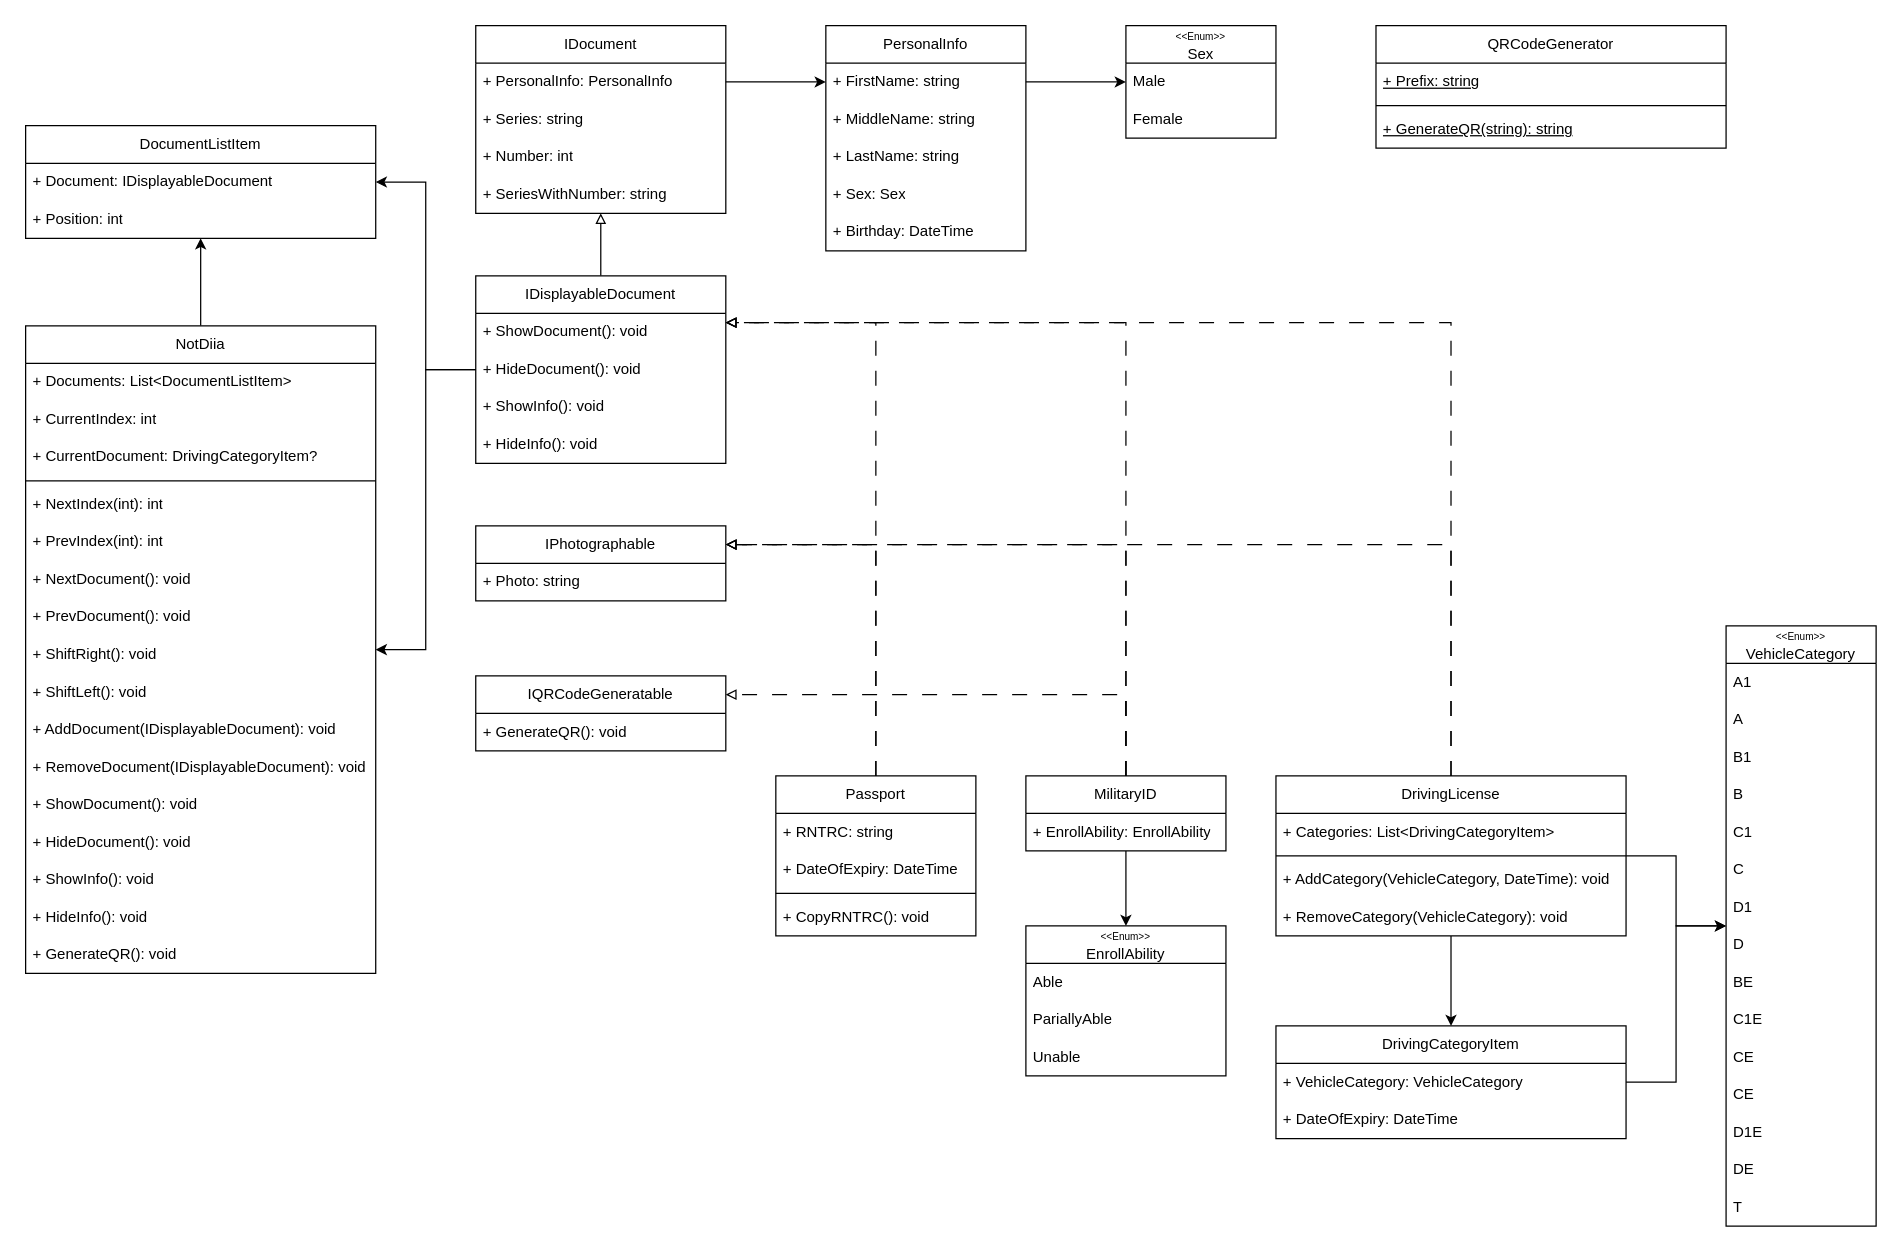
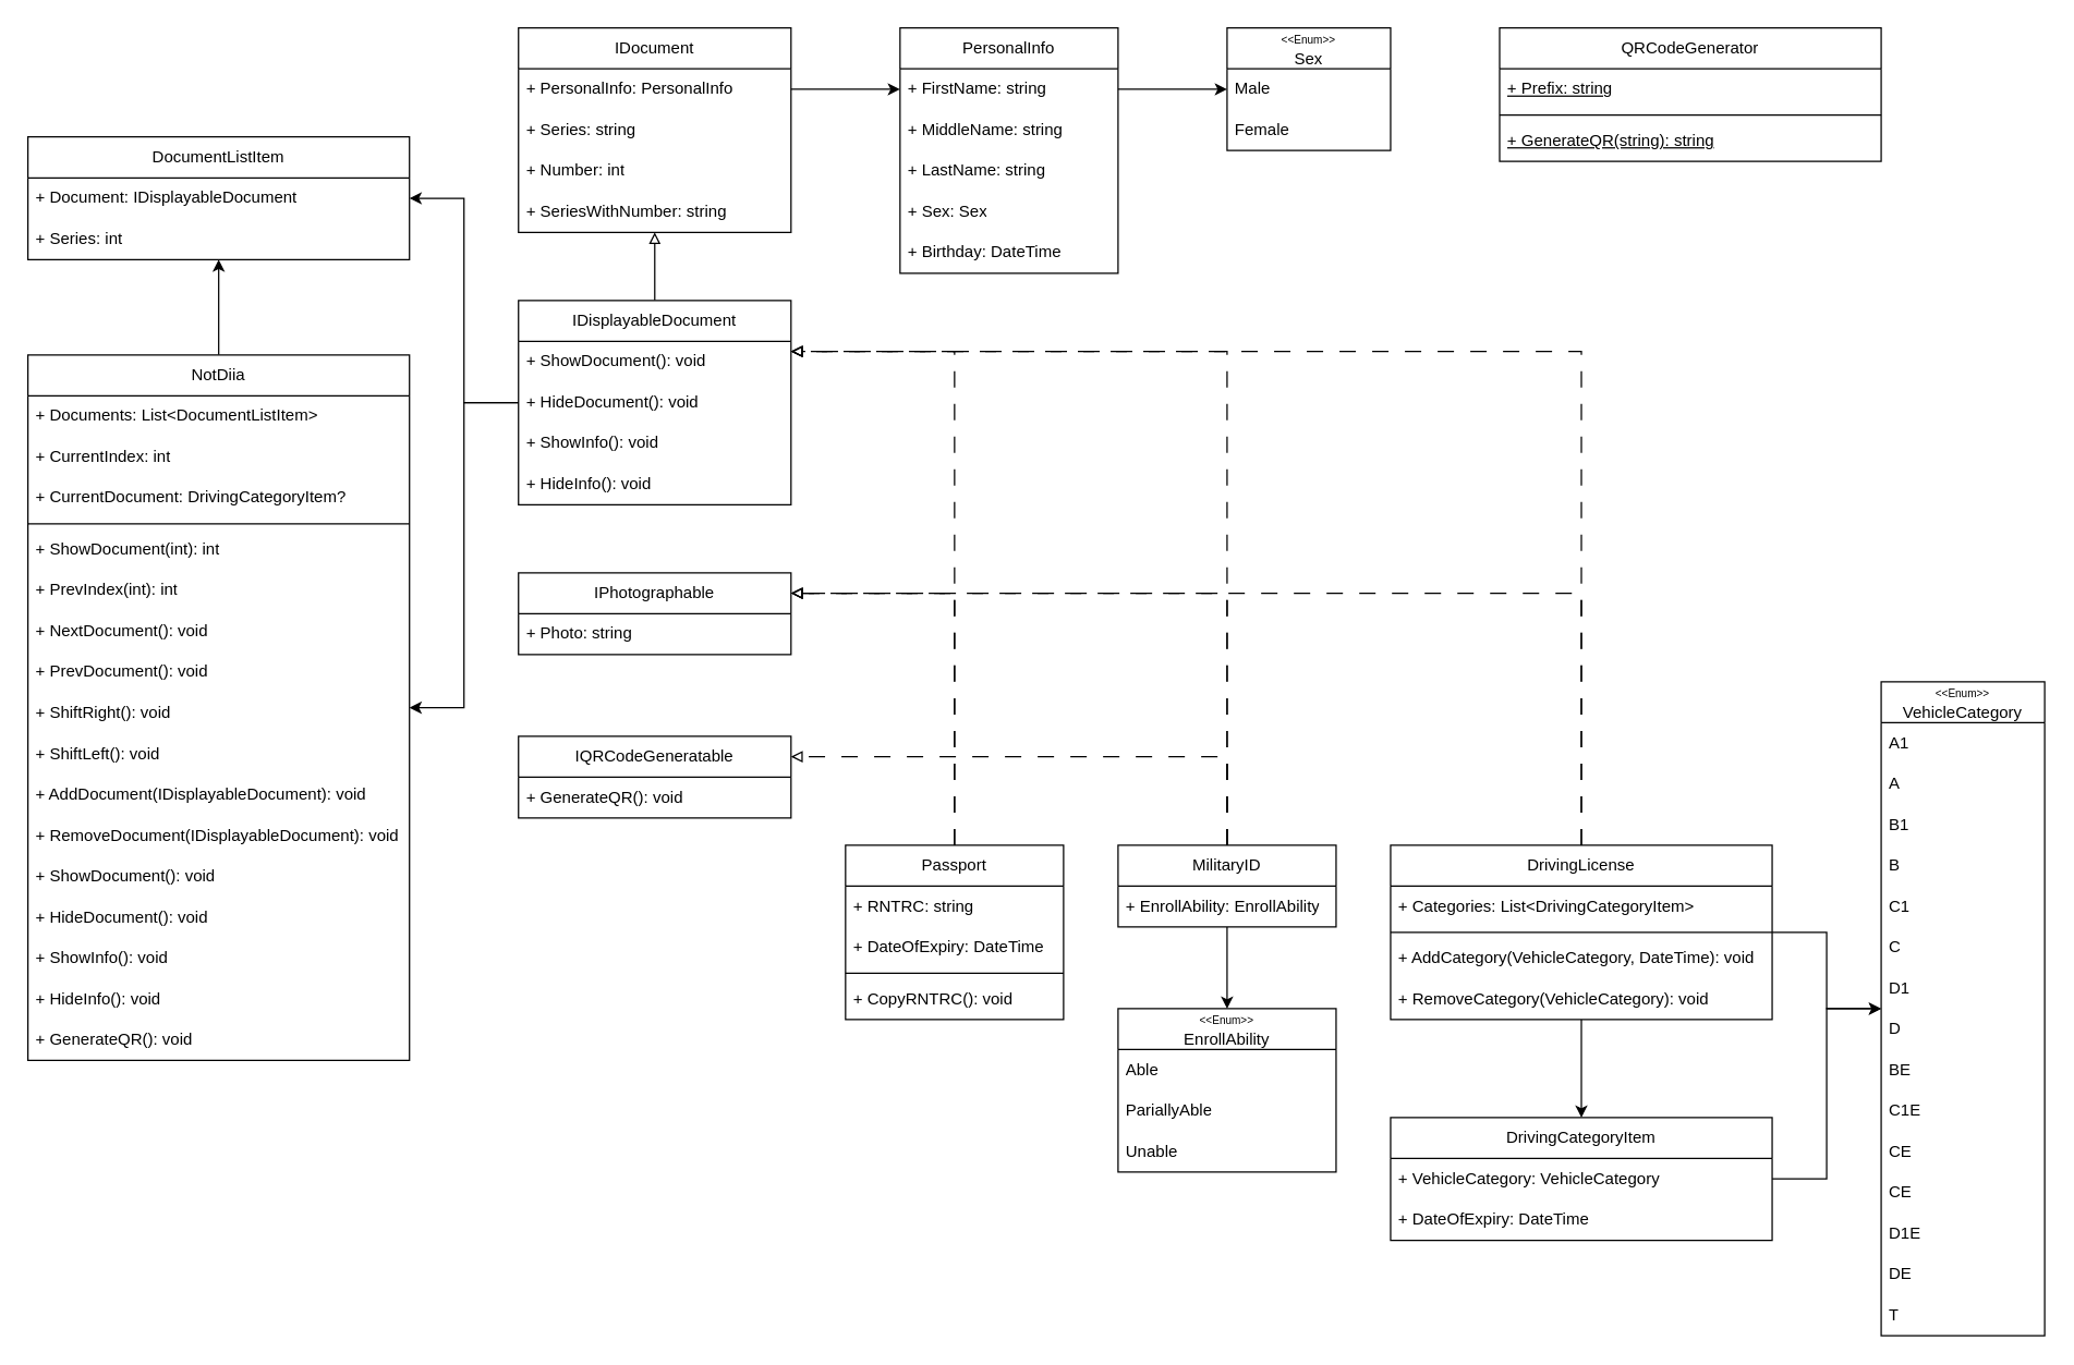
- <mxCell id="93" value="+ Position: int" style="text;strokeColor=none;fillColor=none;align=left;verticalAlign=middle;spacingLeft=4;spacingRight=4;overflow=hidden;points=[[0,0.5],[1,0.5]];portConstraint=eastwest;rotatable=0;whiteSpace=wrap;html=1;" vertex="1" parent="91"><mxGeometry y="60" width="280" height="30" as="geometry" /></mxCell>
+ <mxCell id="93" value="+ Series: int" style="text;strokeColor=none;fillColor=none;align=left;verticalAlign=middle;spacingLeft=4;spacingRight=4;overflow=hidden;points=[[0,0.5],[1,0.5]];portConstraint=eastwest;rotatable=0;whiteSpace=wrap;html=1;" vertex="1" parent="91"><mxGeometry y="60" width="280" height="30" as="geometry" /></mxCell>
- <mxCell id="78" value="+ NextIndex(int): int" style="text;strokeColor=none;fillColor=none;align=left;verticalAlign=middle;spacingLeft=4;spacingRight=4;overflow=hidden;points=[[0,0.5],[1,0.5]];portConstraint=eastwest;rotatable=0;whiteSpace=wrap;html=1;" vertex="1" parent="73"><mxGeometry y="128" width="280" height="30" as="geometry" /></mxCell>
+ <mxCell id="78" value="+ ShowDocument(int): int" style="text;strokeColor=none;fillColor=none;align=left;verticalAlign=middle;spacingLeft=4;spacingRight=4;overflow=hidden;points=[[0,0.5],[1,0.5]];portConstraint=eastwest;rotatable=0;whiteSpace=wrap;html=1;" vertex="1" parent="73"><mxGeometry y="128" width="280" height="30" as="geometry" /></mxCell>
